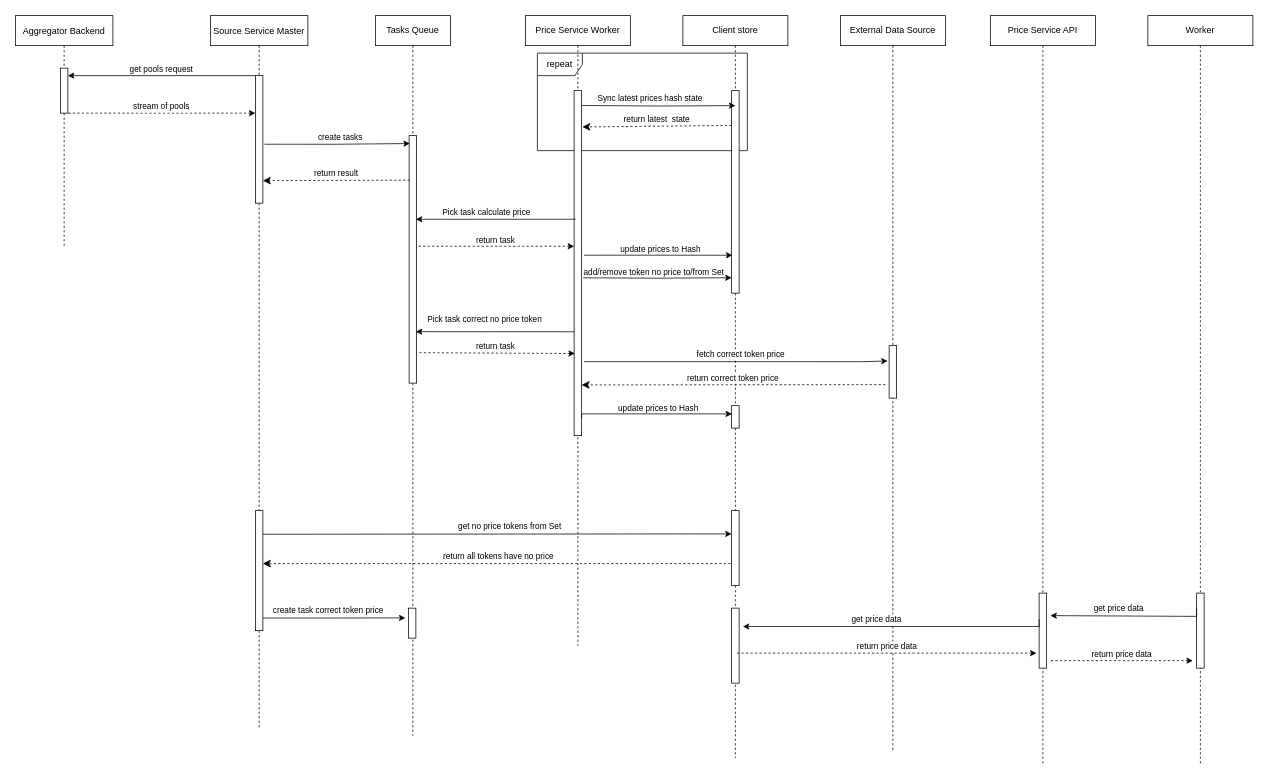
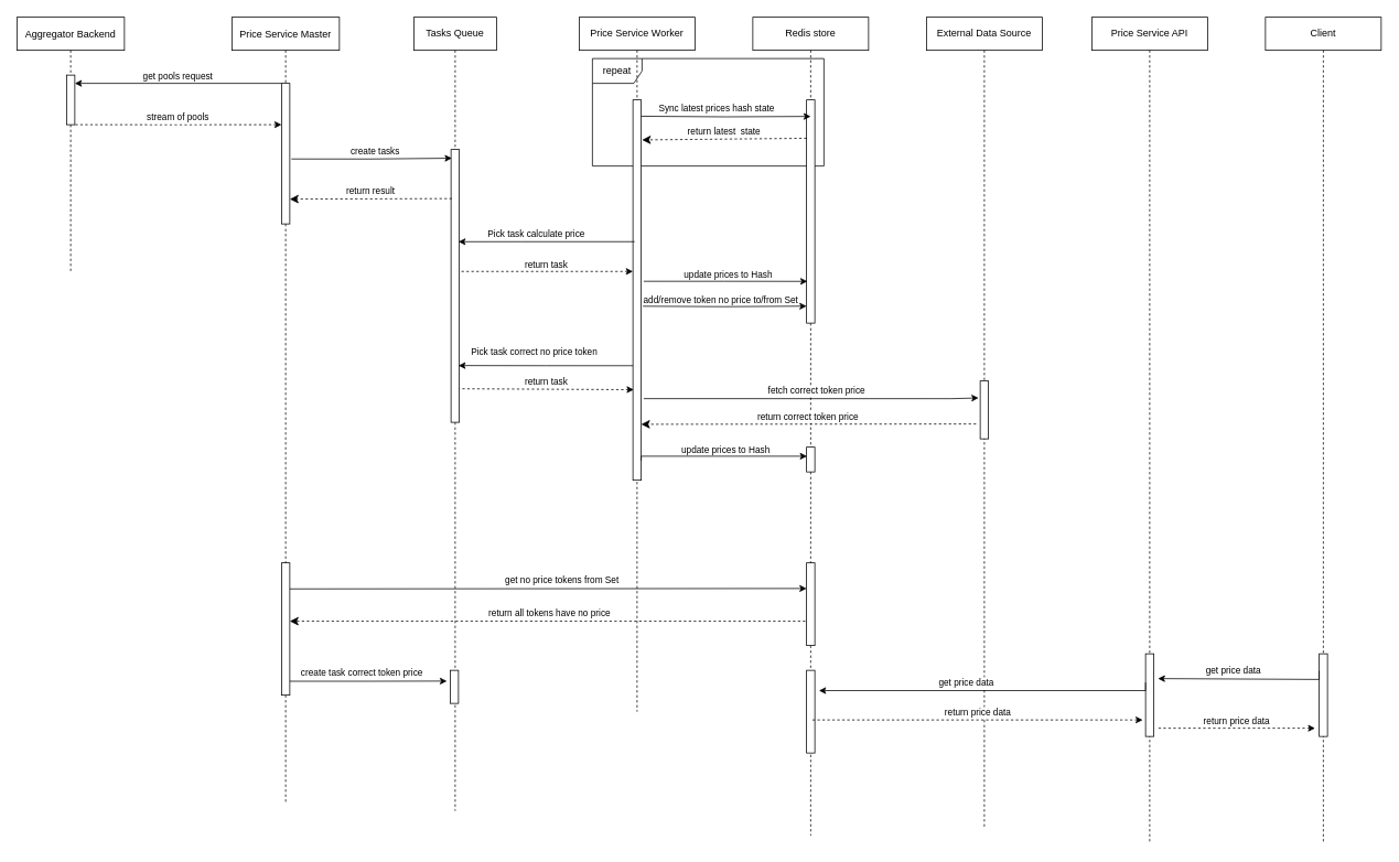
- <mxCell id="27" value="Client store" style="shape=umlLifeline;perimeter=lifelinePerimeter;whiteSpace=wrap;html=1;container=1;collapsible=0;recursiveResize=0;outlineConnect=0;" parent="1" vertex="1"><mxGeometry x="910" y="20" width="140" height="990" as="geometry" /></mxCell>
+ <mxCell id="27" value="Redis store" style="shape=umlLifeline;perimeter=lifelinePerimeter;whiteSpace=wrap;html=1;container=1;collapsible=0;recursiveResize=0;outlineConnect=0;" parent="1" vertex="1"><mxGeometry x="910" y="20" width="140" height="990" as="geometry" /></mxCell>
- <mxCell id="20" value="Worker" style="shape=umlLifeline;perimeter=lifelinePerimeter;whiteSpace=wrap;html=1;container=1;collapsible=0;recursiveResize=0;outlineConnect=0;" parent="1" vertex="1"><mxGeometry x="1530" y="20" width="140" height="1000" as="geometry" /></mxCell>
+ <mxCell id="20" value="Client" style="shape=umlLifeline;perimeter=lifelinePerimeter;whiteSpace=wrap;html=1;container=1;collapsible=0;recursiveResize=0;outlineConnect=0;" parent="1" vertex="1"><mxGeometry x="1530" y="20" width="140" height="1000" as="geometry" /></mxCell>
- <mxCell id="5" value="Source Service Master" style="shape=umlLifeline;perimeter=lifelinePerimeter;container=1;collapsible=0;recursiveResize=0;rounded=0;shadow=0;strokeWidth=1;" parent="1" vertex="1"><mxGeometry x="280" y="20" width="130" height="950" as="geometry" /></mxCell>
+ <mxCell id="5" value="Price Service Master" style="shape=umlLifeline;perimeter=lifelinePerimeter;container=1;collapsible=0;recursiveResize=0;rounded=0;shadow=0;strokeWidth=1;" parent="1" vertex="1"><mxGeometry x="280" y="20" width="130" height="950" as="geometry" /></mxCell>
